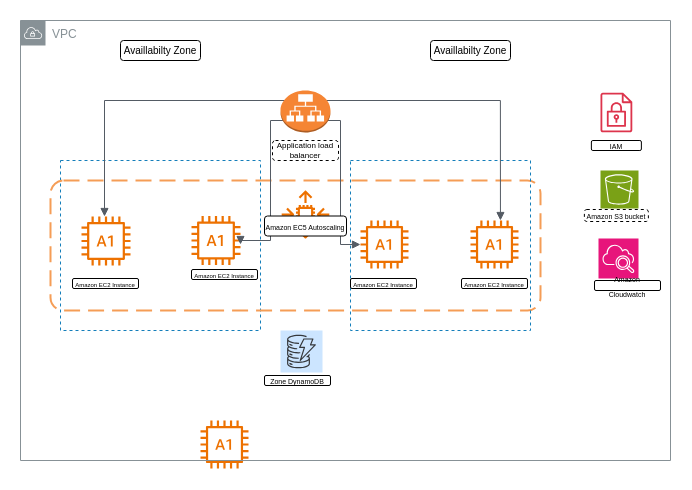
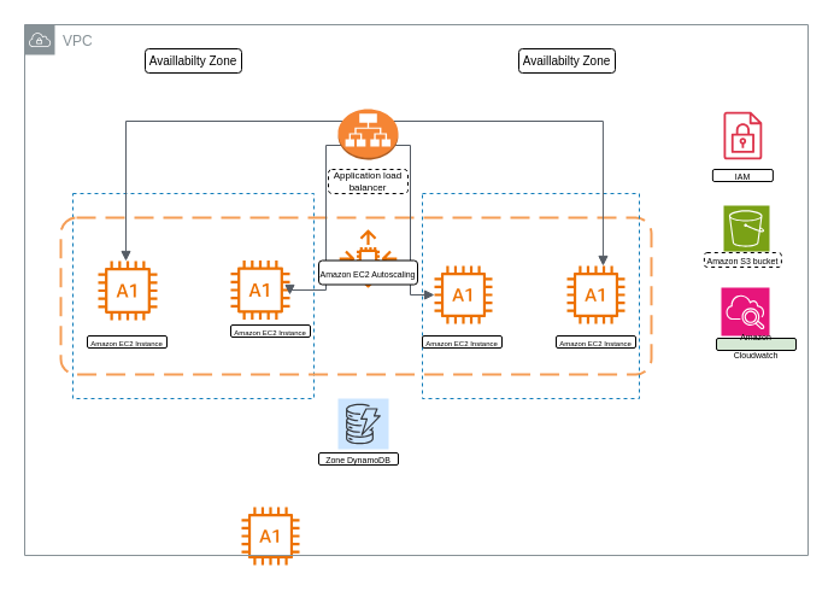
- <mxCell id="23" value="&lt;font style=&quot;font-size: 7px;&quot;&gt;Amazon EC5 Autoscaling&lt;br&gt;&lt;/font&gt;" style="rounded=1;whiteSpace=wrap;html=1;" parent="1" vertex="1"><mxGeometry x="264" y="215.5" width="82" height="20" as="geometry" /></mxCell>
+ <mxCell id="23" value="&lt;font style=&quot;font-size: 7px;&quot;&gt;Amazon EC2 Autoscaling&lt;br&gt;&lt;/font&gt;" style="rounded=1;whiteSpace=wrap;html=1;" parent="1" vertex="1"><mxGeometry x="264" y="215.5" width="82" height="20" as="geometry" /></mxCell>
- <mxCell id="18" value="&lt;font style=&quot;font-size: 7px;&quot;&gt;Amazon Cloudwatch&lt;/font&gt;" style="rounded=1;whiteSpace=wrap;html=1;" parent="1" vertex="1"><mxGeometry x="594" y="280" width="66" height="10" as="geometry" /></mxCell>
+ <mxCell id="18" value="&lt;font style=&quot;font-size: 7px;&quot;&gt;Amazon Cloudwatch&lt;/font&gt;" style="rounded=1;whiteSpace=wrap;html=1;fillColor=#d5e8d4;" parent="1" vertex="1"><mxGeometry x="594" y="280" width="66" height="10" as="geometry" /></mxCell>
